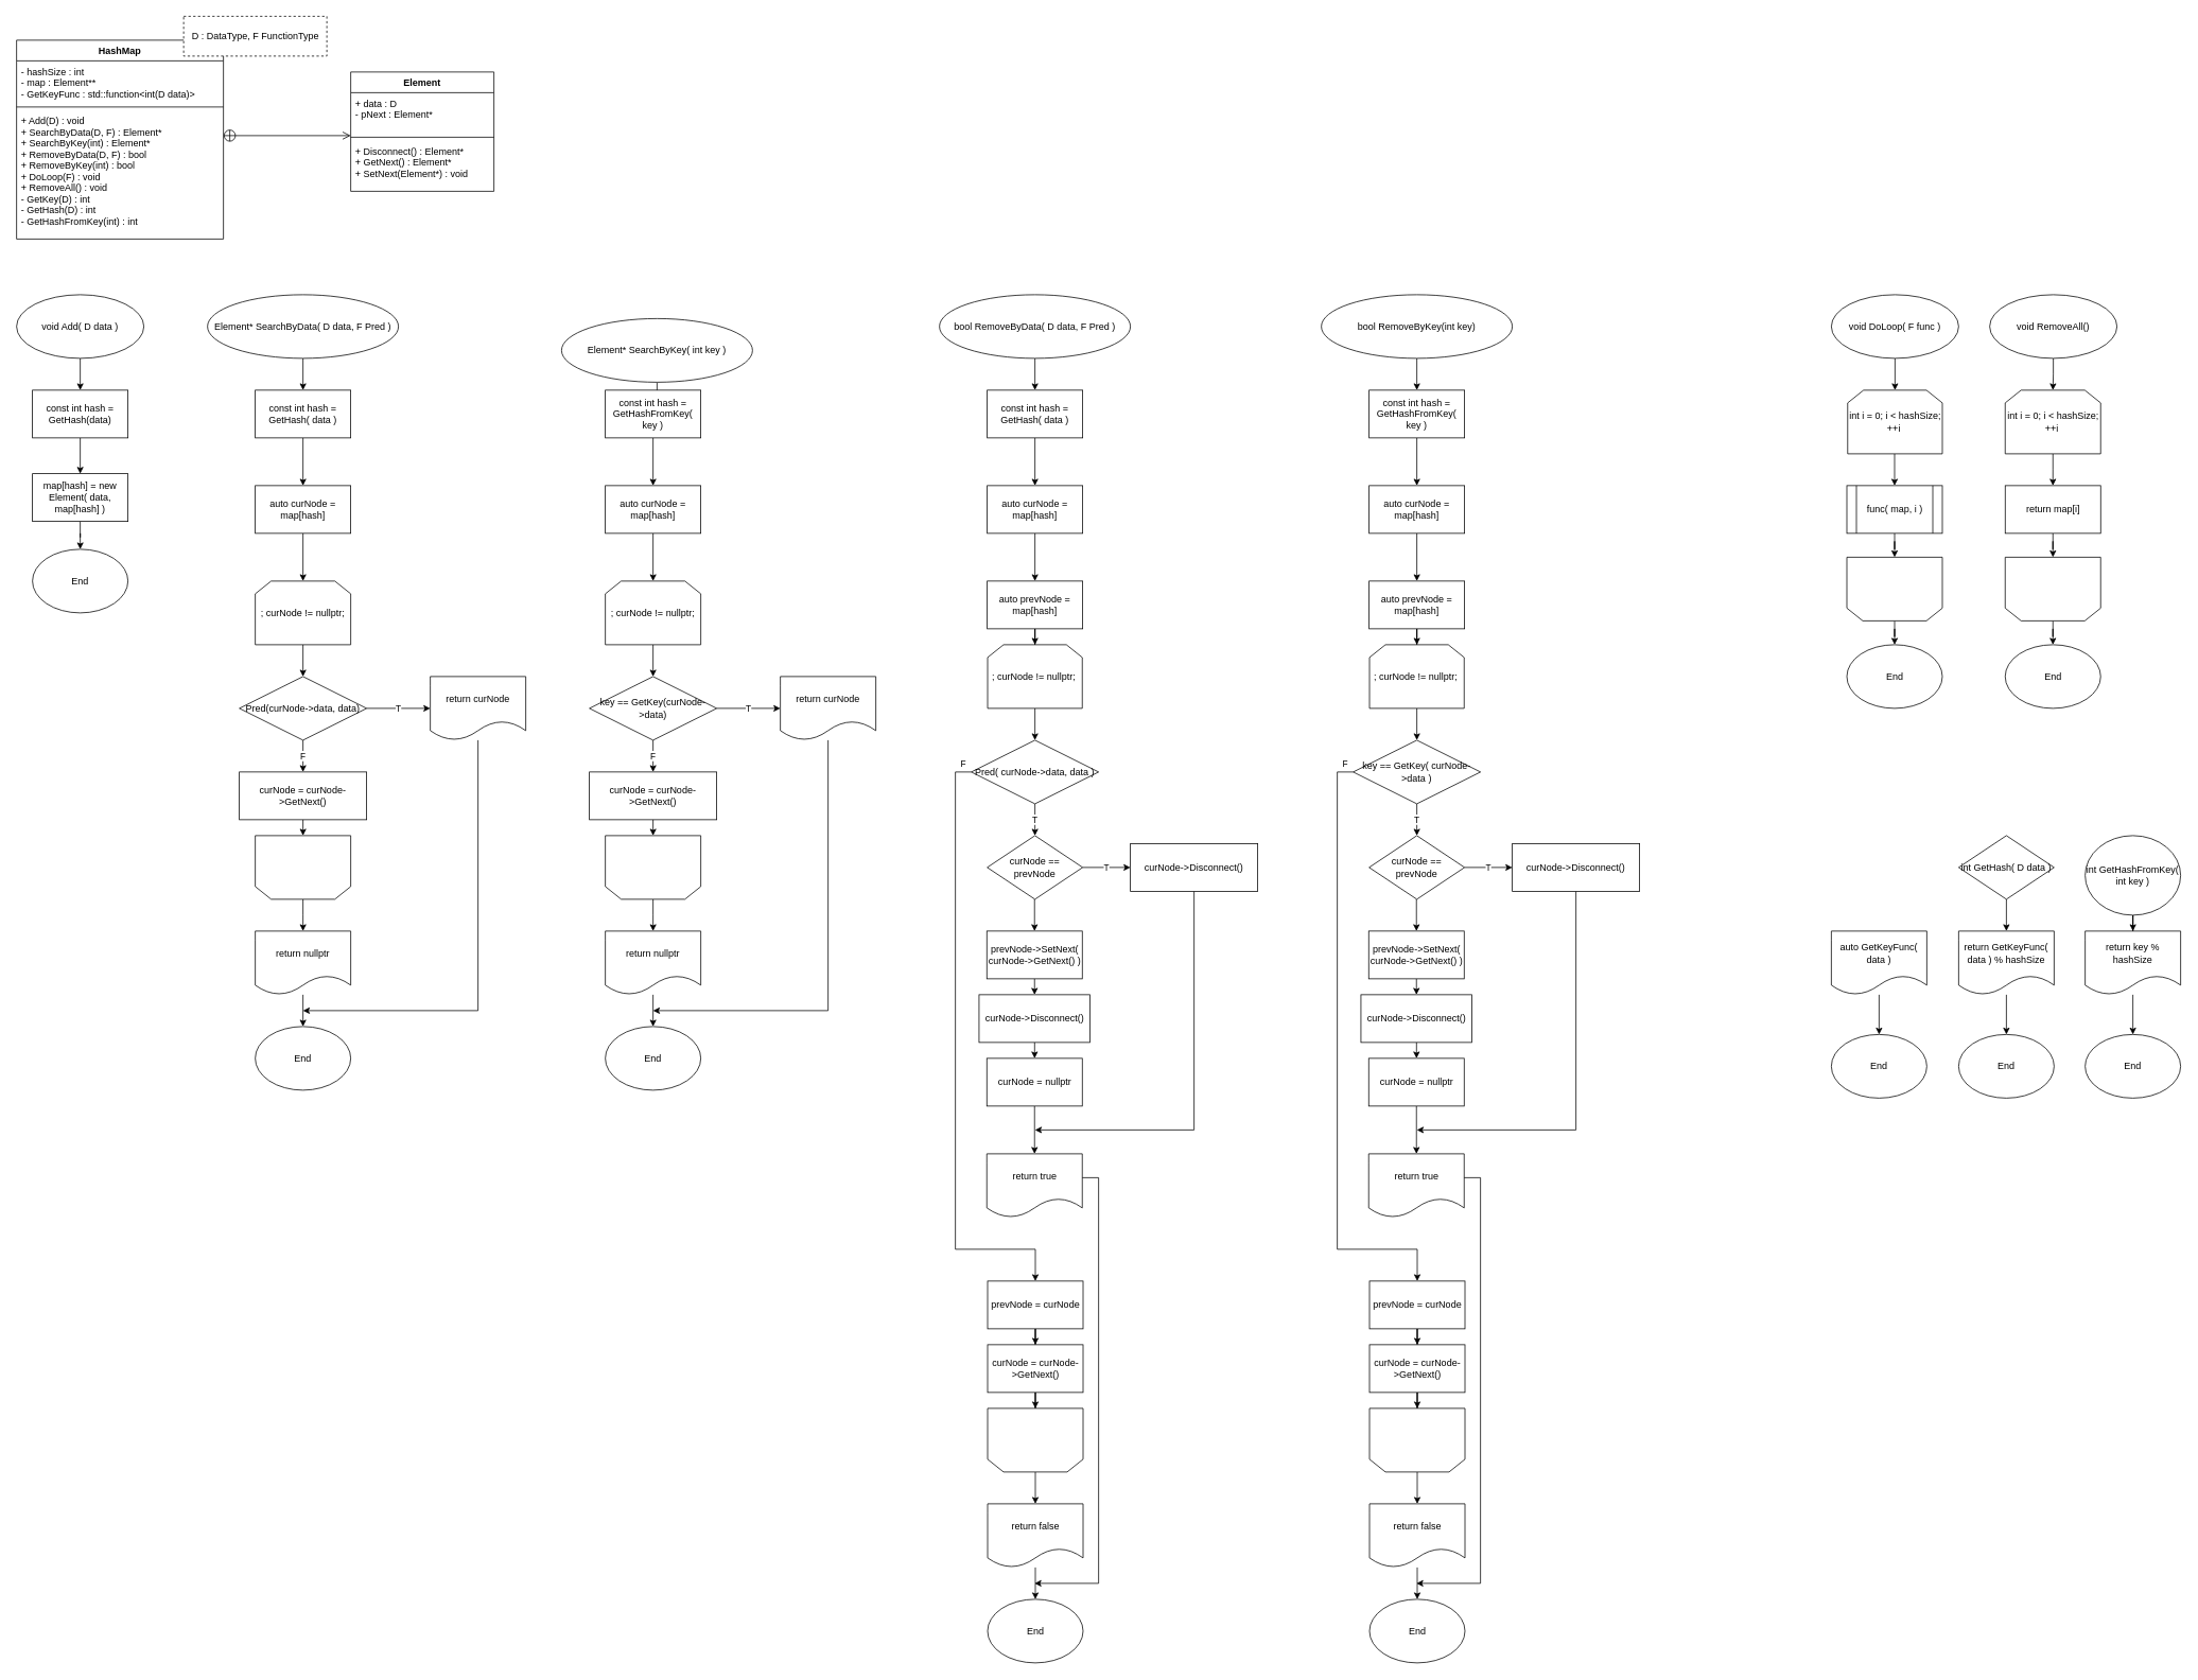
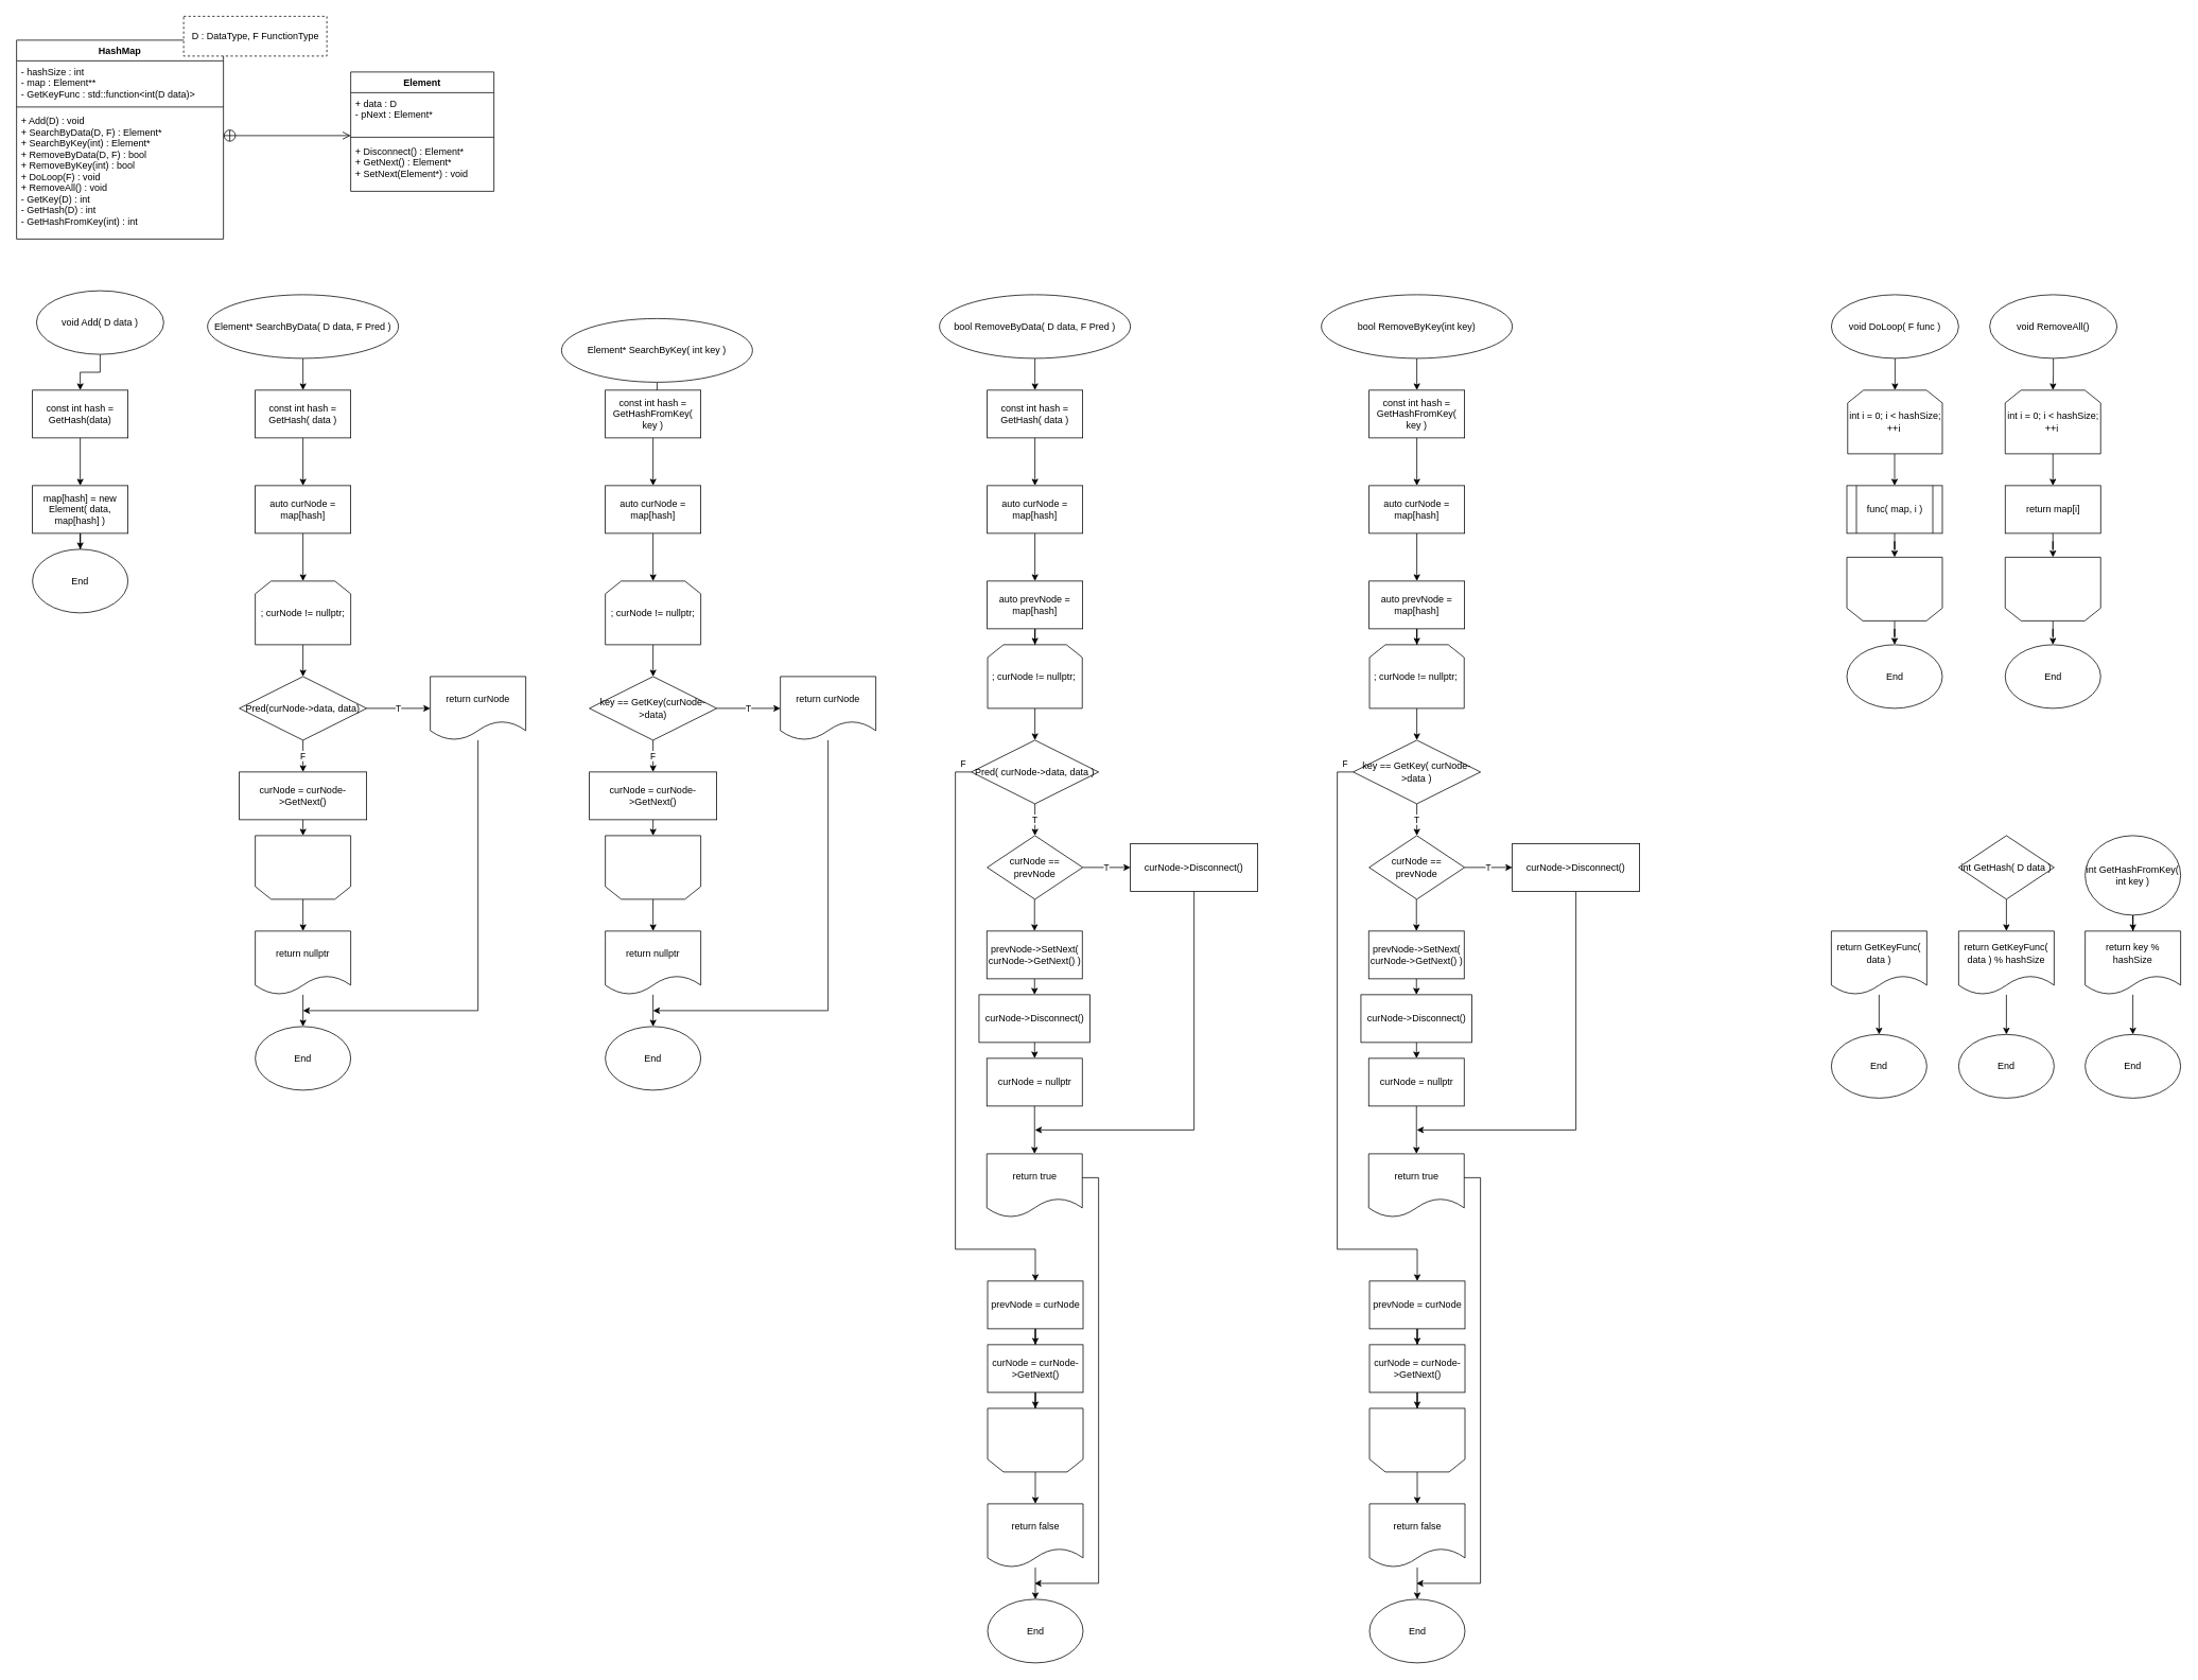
- <mxCell id="13" value="&lt;span style=&quot;&quot;&gt;&#09;&lt;/span&gt;void Add( D data )" style="ellipse;whiteSpace=wrap;html=1;" parent="1" vertex="1"><mxGeometry x="20" y="370" width="160" height="80" as="geometry" /></mxCell>
+ <mxCell id="13" value="&lt;span style=&quot;&quot;&gt;&#09;&lt;/span&gt;void Add( D data )" style="ellipse;whiteSpace=wrap;html=1;" parent="1" vertex="1"><mxGeometry x="45" y="365" width="160" height="80" as="geometry" /></mxCell>
- <mxCell id="17" value="map[hash] = new Element( data, map[hash] )" style="rounded=0;whiteSpace=wrap;html=1;" parent="1" vertex="1"><mxGeometry x="40" y="595" width="120" height="60" as="geometry" /></mxCell>
+ <mxCell id="17" value="map[hash] = new Element( data, map[hash] )" style="rounded=0;whiteSpace=wrap;html=1;" parent="1" vertex="1"><mxGeometry x="40" y="610" width="120" height="60" as="geometry" /></mxCell>
- <mxCell id="149" value="auto GetKeyFunc( data )" style="shape=document;whiteSpace=wrap;html=1;boundedLbl=1;" vertex="1" parent="1"><mxGeometry x="2301" y="1170" width="120" height="80" as="geometry" /></mxCell>
+ <mxCell id="149" value="return GetKeyFunc( data )" style="shape=document;whiteSpace=wrap;html=1;boundedLbl=1;" vertex="1" parent="1"><mxGeometry x="2301" y="1170" width="120" height="80" as="geometry" /></mxCell>
